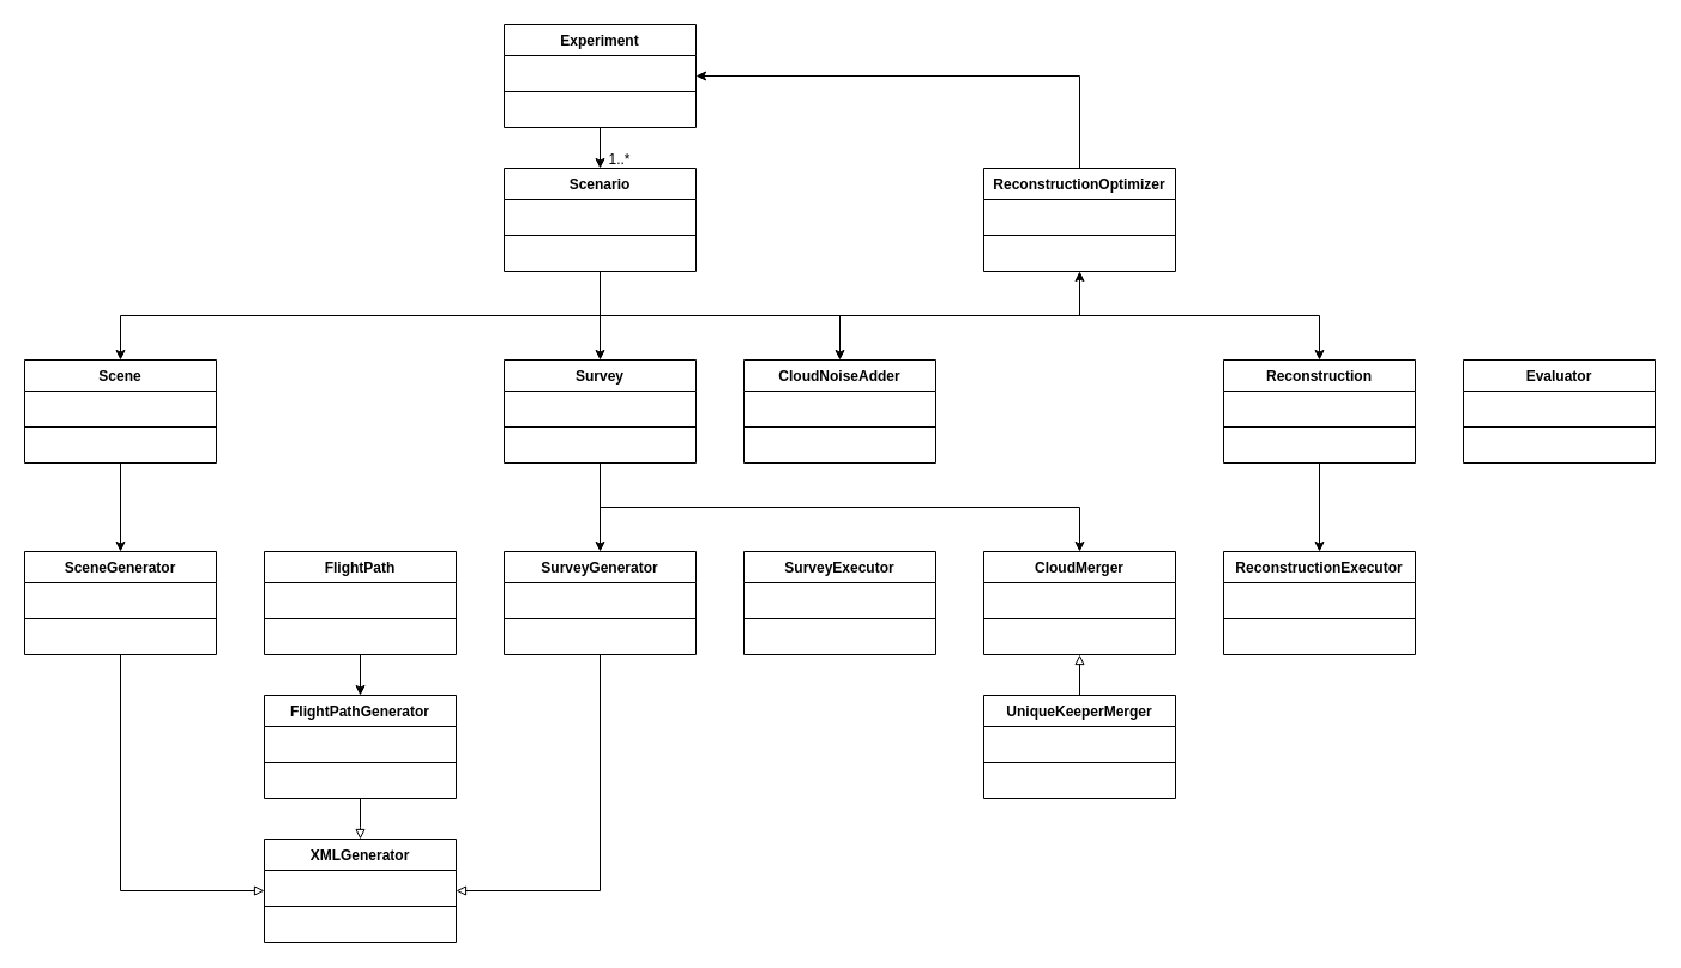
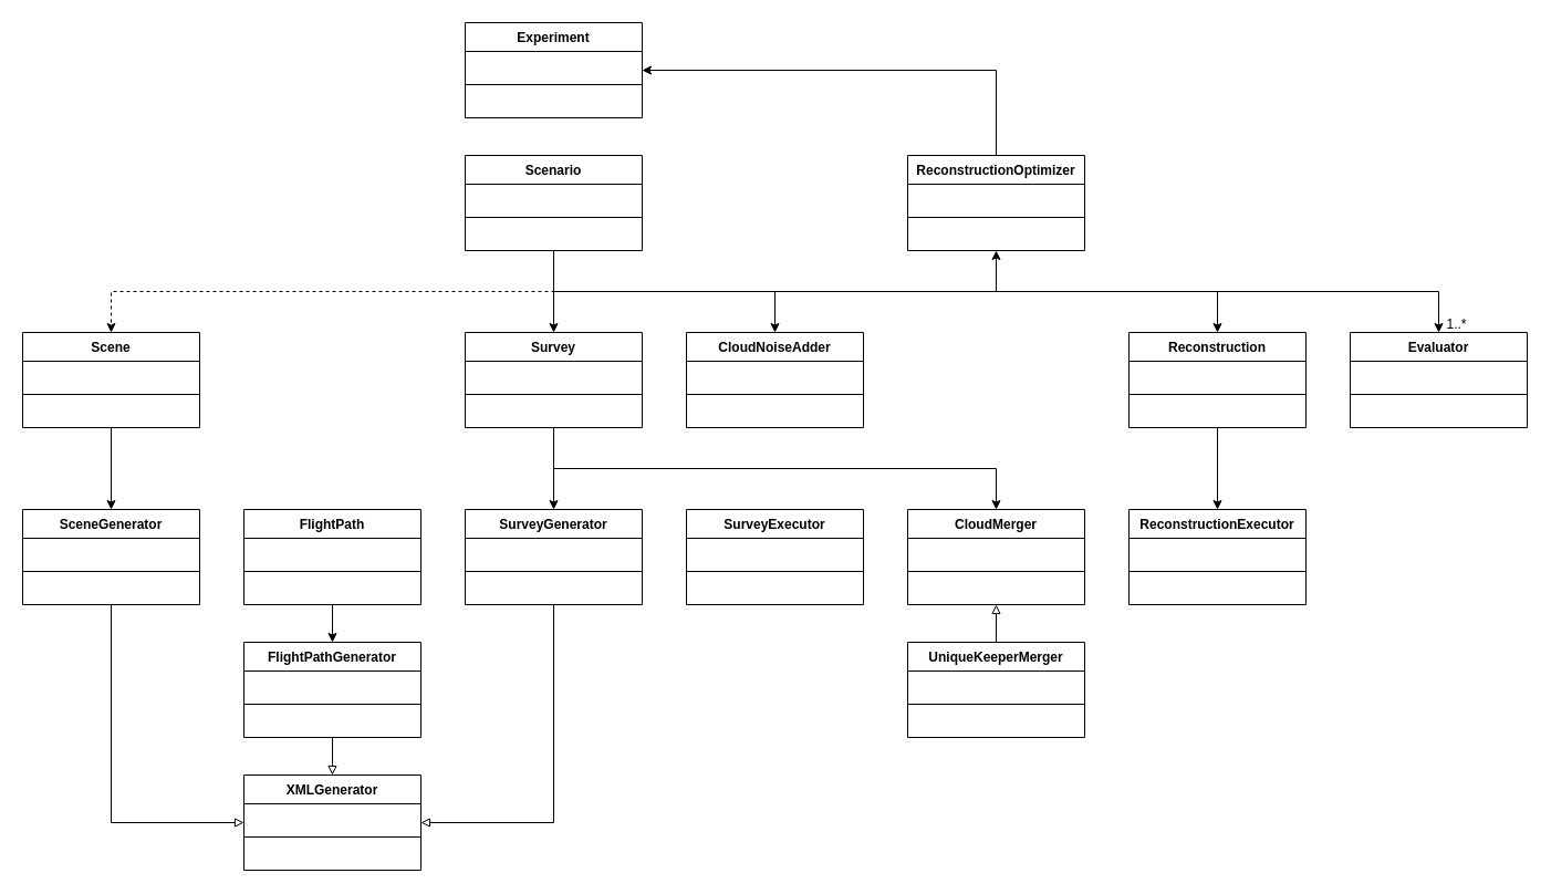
- <mxCell id="2" style="edgeStyle=orthogonalEdgeStyle;rounded=0;orthogonalLoop=1;jettySize=auto;html=1;entryX=0.5;entryY=0;entryDx=0;entryDy=0;" parent="1" source="4" target="15" edge="1"><mxGeometry relative="1" as="geometry" /></mxCell>
- <mxCell id="3" value="&lt;font style=&quot;font-size: 12px;&quot;&gt;1..*&lt;/font&gt;" style="edgeLabel;html=1;align=center;verticalAlign=middle;resizable=0;points=[];" vertex="1" connectable="0" parent="2"><mxGeometry x="0.66" relative="1" as="geometry"><mxPoint x="15" as="offset" /></mxGeometry></mxCell>
- <mxCell id="13" style="edgeStyle=elbowEdgeStyle;rounded=0;orthogonalLoop=1;jettySize=auto;html=1;elbow=vertical;" parent="1" source="15" target="59" edge="1"><mxGeometry relative="1" as="geometry" /></mxCell>
+ <mxCell id="13" style="edgeStyle=elbowEdgeStyle;rounded=0;orthogonalLoop=1;jettySize=auto;html=1;elbow=vertical;dashed=1;" parent="1" source="15" target="59" edge="1"><mxGeometry relative="1" as="geometry" /></mxCell>
+ <mxCell id="11" style="edgeStyle=elbowEdgeStyle;rounded=0;orthogonalLoop=1;jettySize=auto;html=1;elbow=vertical;" parent="1" source="15" target="85" edge="1"><mxGeometry relative="1" as="geometry" /></mxCell>
+ <mxCell id="12" value="&lt;font style=&quot;font-size: 12px;&quot;&gt;1..*&lt;/font&gt;" style="edgeLabel;html=1;align=center;verticalAlign=middle;resizable=0;points=[];" vertex="1" connectable="0" parent="11"><mxGeometry x="0.982" y="2" relative="1" as="geometry"><mxPoint x="13" as="offset" /></mxGeometry></mxCell>
